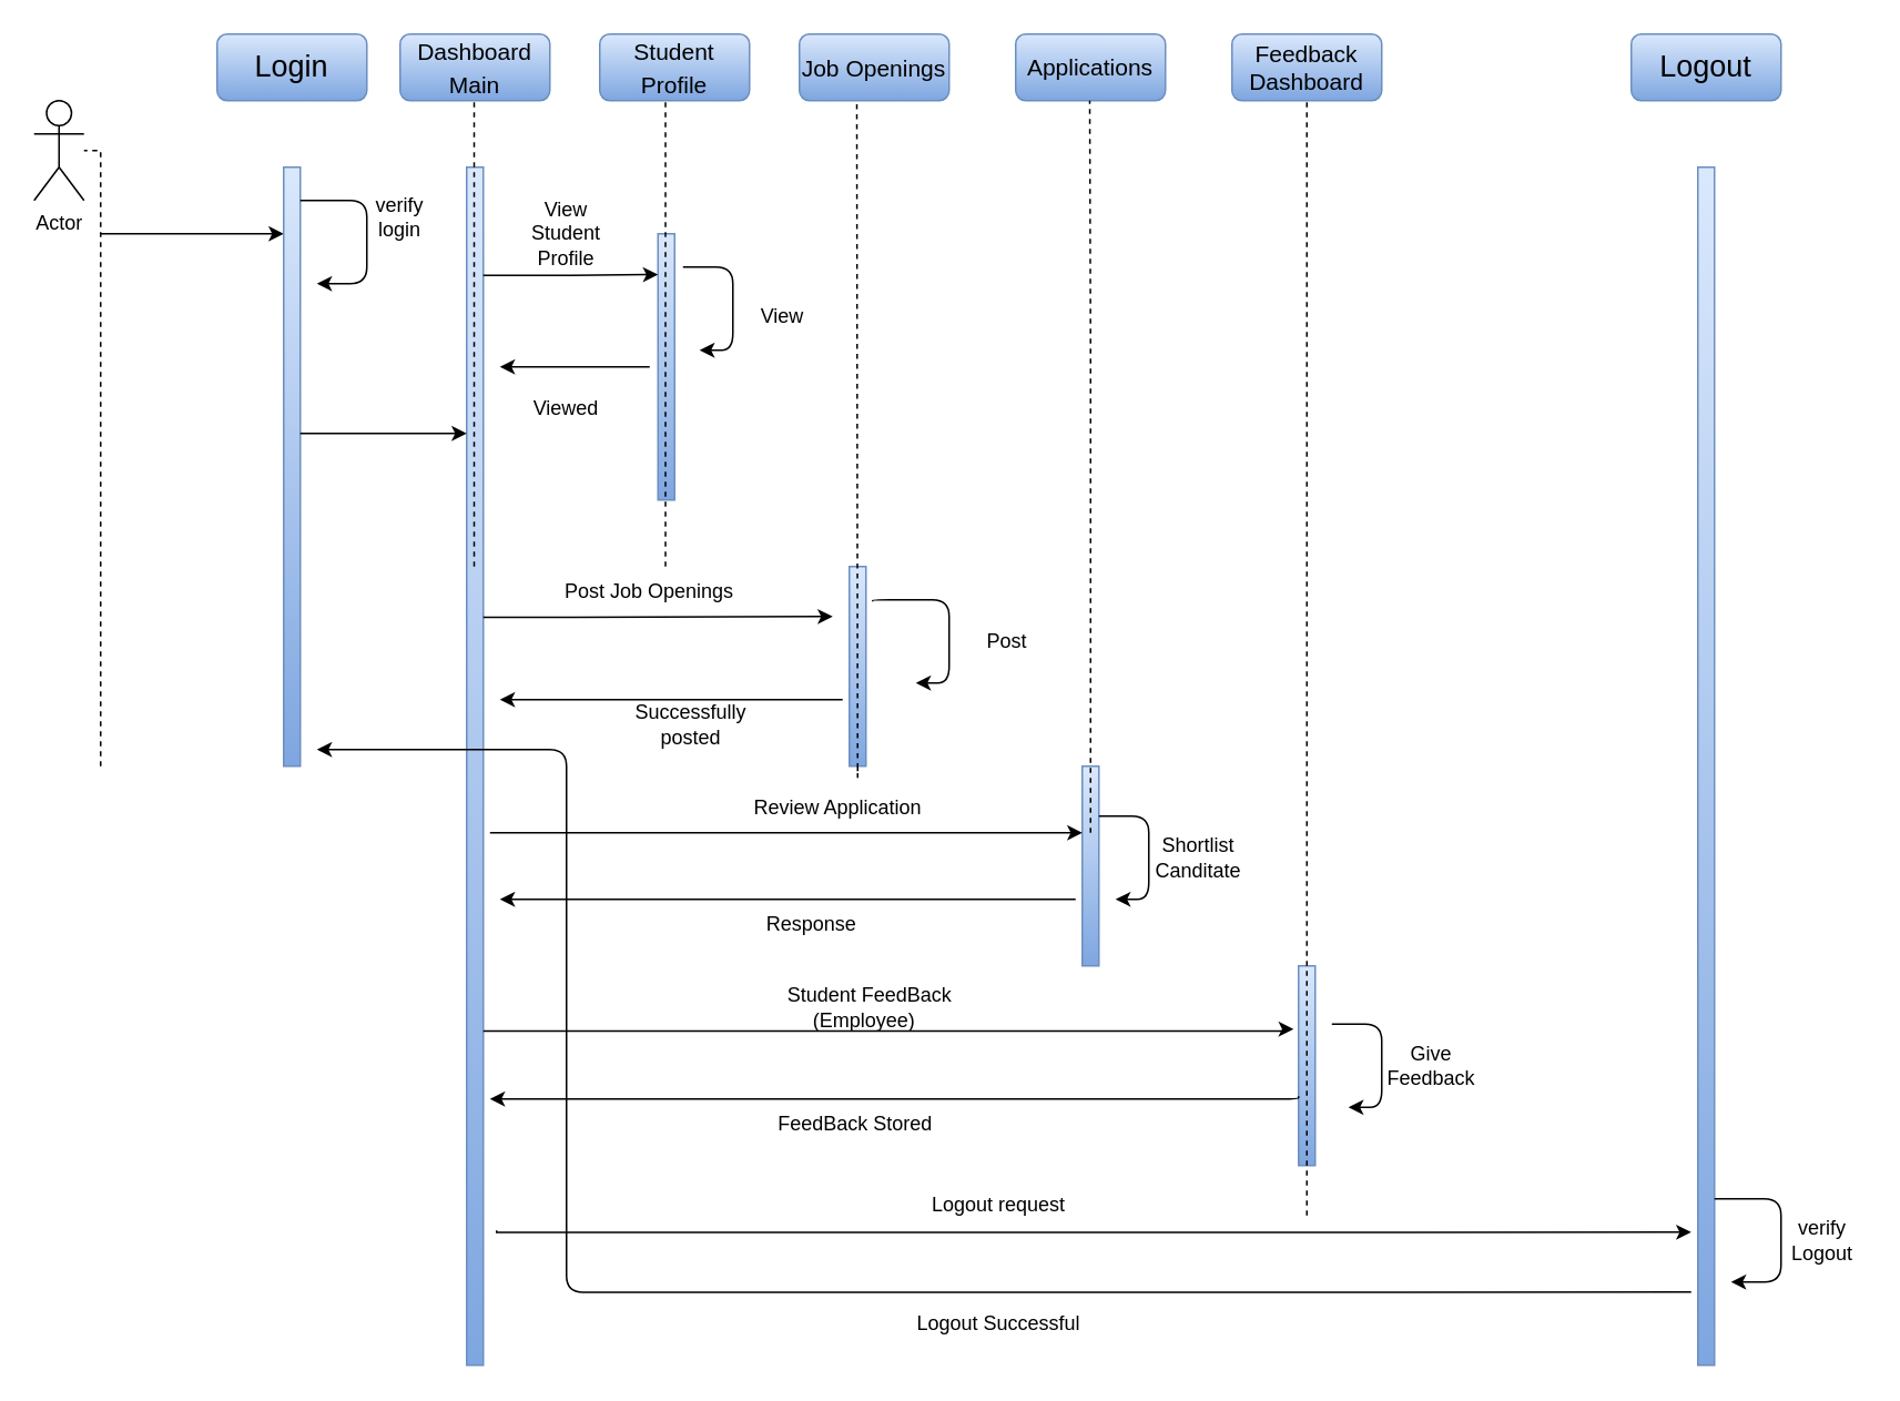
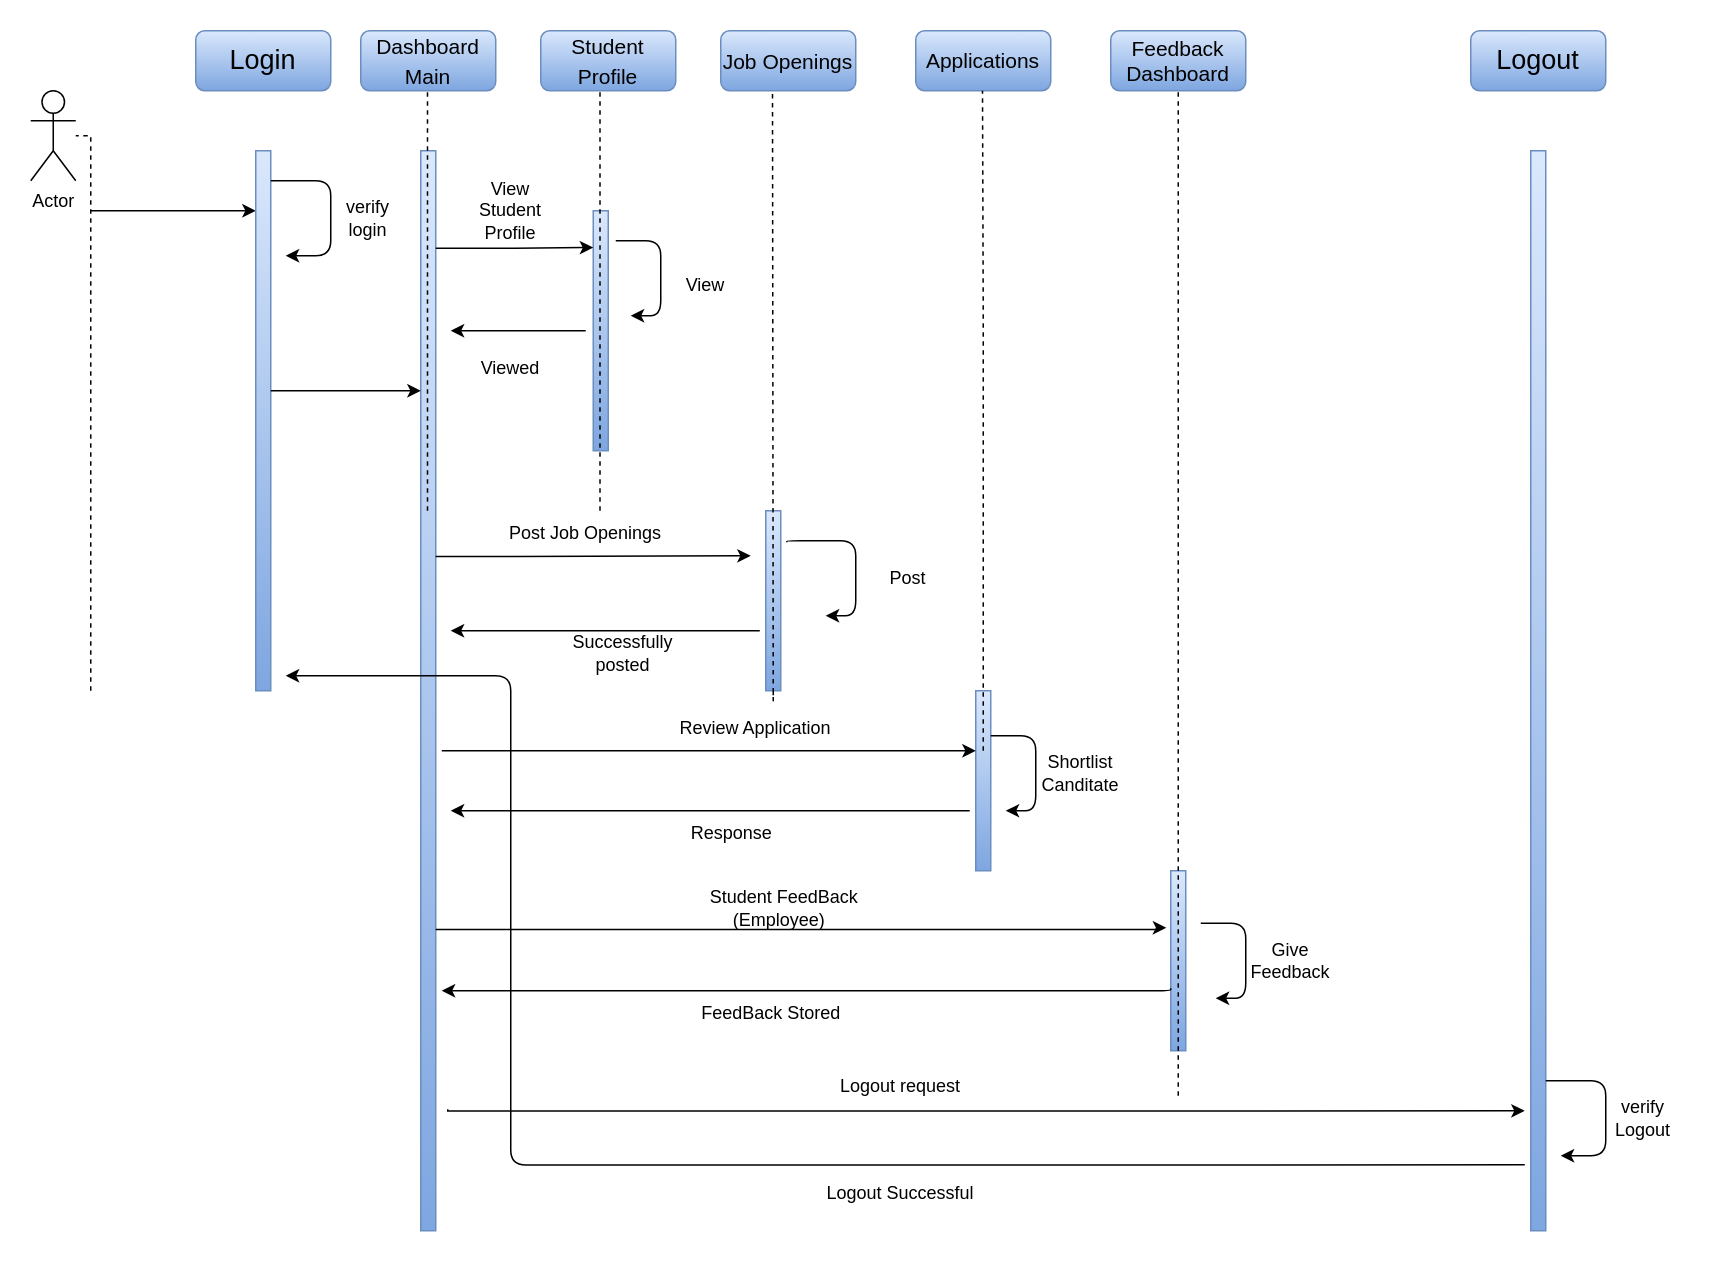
- <mxCell id="17" value="verify&lt;br&gt;login" style="text;html=1;strokeColor=none;fillColor=none;align=center;verticalAlign=middle;whiteSpace=wrap;rounded=0;" parent="1" vertex="1"><mxGeometry x="215" y="115" width="50" height="30" as="geometry" /></mxCell>
+ <mxCell id="17" value="verify&lt;br&gt;login" style="text;html=1;strokeColor=none;fillColor=none;align=center;verticalAlign=middle;whiteSpace=wrap;rounded=0;" parent="1" vertex="1"><mxGeometry x="220" y="130" width="50" height="30" as="geometry" /></mxCell>
